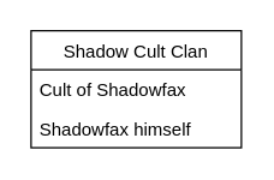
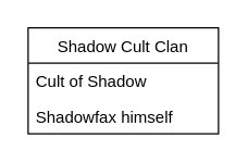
- <mxCell id="3" value="Cult of Shadowfax" style="text;strokeColor=none;fillColor=none;align=left;verticalAlign=top;spacingLeft=4;spacingRight=4;overflow=hidden;rotatable=0;points=[[0,0.5],[1,0.5]];portConstraint=eastwest;" vertex="1" parent="2"><mxGeometry y="26" width="140" height="26" as="geometry" /></mxCell>
+ <mxCell id="3" value="Cult of Shadow" style="text;strokeColor=none;fillColor=none;align=left;verticalAlign=top;spacingLeft=4;spacingRight=4;overflow=hidden;rotatable=0;points=[[0,0.5],[1,0.5]];portConstraint=eastwest;" vertex="1" parent="2"><mxGeometry y="26" width="140" height="26" as="geometry" /></mxCell>
